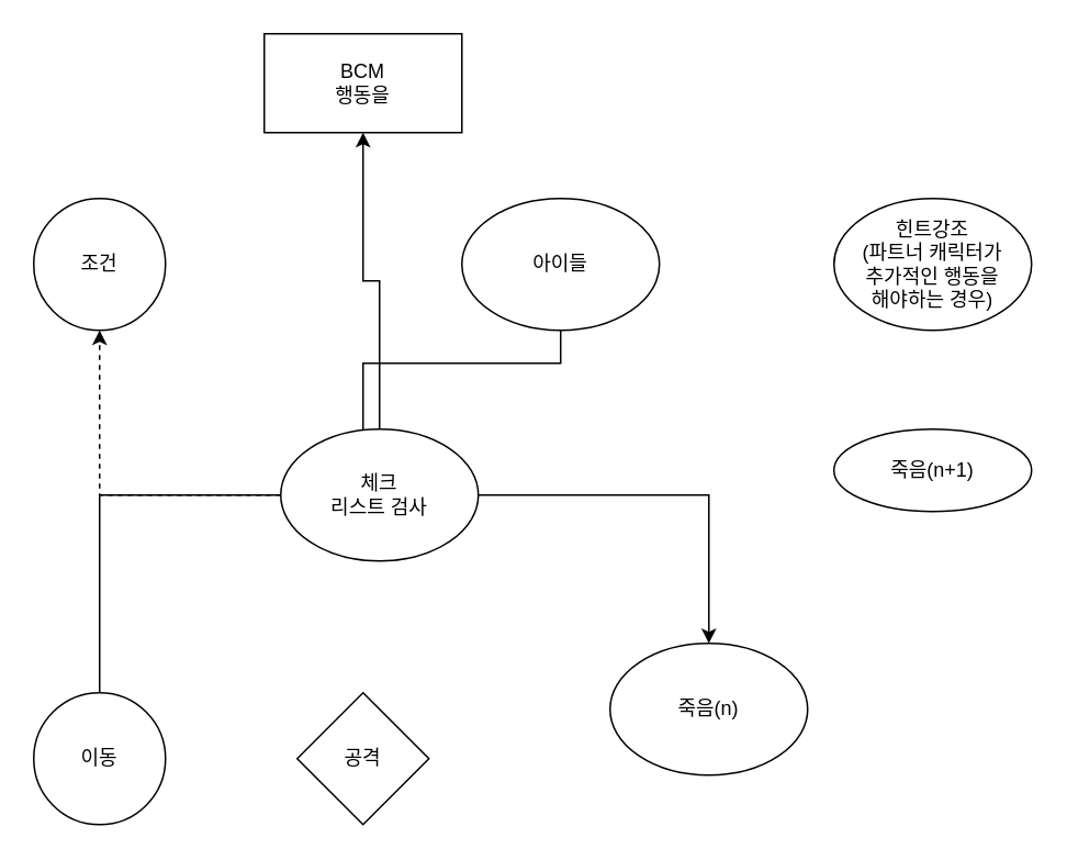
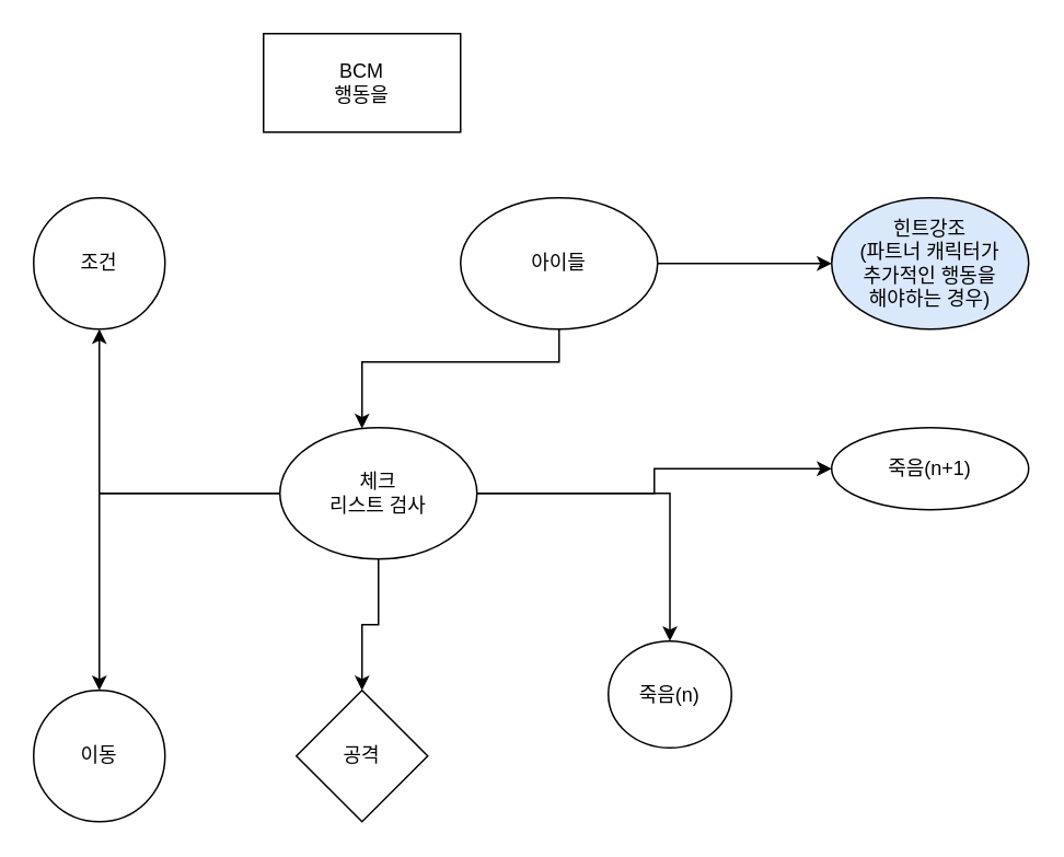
+ <mxCell id="2" style="edgeStyle=orthogonalEdgeStyle;rounded=0;orthogonalLoop=1;jettySize=auto;html=1;" edge="1" parent="1" source="4" target="15"><mxGeometry relative="1" as="geometry" /></mxCell>
- <mxCell id="15" value="힌트강조&lt;div&gt;(파트너 캐릭터가&lt;/div&gt;&lt;div&gt;추가적인 행동을&lt;/div&gt;&lt;div&gt;해야하는 경우)&lt;/div&gt;" style="ellipse;whiteSpace=wrap;html=1;" vertex="1" parent="1"><mxGeometry x="506" y="120" width="120" height="80" as="geometry" /></mxCell>
+ <mxCell id="15" value="힌트강조&lt;div&gt;(파트너 캐릭터가&lt;/div&gt;&lt;div&gt;추가적인 행동을&lt;/div&gt;&lt;div&gt;해야하는 경우)&lt;/div&gt;" style="ellipse;whiteSpace=wrap;html=1;fillColor=#dae8fc;" vertex="1" parent="1"><mxGeometry x="506" y="120" width="120" height="80" as="geometry" /></mxCell>
- <mxCell id="9" style="edgeStyle=orthogonalEdgeStyle;rounded=0;orthogonalLoop=1;jettySize=auto;html=1;" edge="1" parent="1" source="10" target="17"><mxGeometry relative="1" as="geometry" /></mxCell>
+ <mxCell id="9" style="edgeStyle=orthogonalEdgeStyle;rounded=0;orthogonalLoop=1;jettySize=auto;html=1;" edge="1" parent="1" source="10" target="14"><mxGeometry relative="1" as="geometry" /></mxCell>
- <mxCell id="7" style="edgeStyle=orthogonalEdgeStyle;rounded=0;orthogonalLoop=1;jettySize=auto;html=1;dashed=1;" edge="1" parent="1" source="10" target="16"><mxGeometry relative="1" as="geometry" /></mxCell>
+ <mxCell id="7" style="edgeStyle=orthogonalEdgeStyle;rounded=0;orthogonalLoop=1;jettySize=auto;html=1;" edge="1" parent="1" source="10" target="16"><mxGeometry relative="1" as="geometry" /></mxCell>
- <mxCell id="3" style="edgeStyle=orthogonalEdgeStyle;rounded=0;orthogonalLoop=1;jettySize=auto;html=1;endArrow=none;" edge="1" parent="1" source="4" target="10"><mxGeometry relative="1" as="geometry"><Array as="points"><mxPoint x="340" y="220" /><mxPoint x="220" y="220" /></Array></mxGeometry></mxCell>
+ <mxCell id="3" style="edgeStyle=orthogonalEdgeStyle;rounded=0;orthogonalLoop=1;jettySize=auto;html=1;" edge="1" parent="1" source="4" target="10"><mxGeometry relative="1" as="geometry"><Array as="points"><mxPoint x="340" y="220" /><mxPoint x="220" y="220" /></Array></mxGeometry></mxCell>
+ <mxCell id="5" style="edgeStyle=orthogonalEdgeStyle;rounded=0;orthogonalLoop=1;jettySize=auto;html=1;" edge="1" parent="1" source="10" target="12"><mxGeometry relative="1" as="geometry" /></mxCell>
- <mxCell id="8" style="edgeStyle=orthogonalEdgeStyle;rounded=0;orthogonalLoop=1;jettySize=auto;html=1;endArrow=none;" edge="1" parent="1" source="10" target="13"><mxGeometry relative="1" as="geometry" /></mxCell>
+ <mxCell id="8" style="edgeStyle=orthogonalEdgeStyle;rounded=0;orthogonalLoop=1;jettySize=auto;html=1;" edge="1" parent="1" source="10" target="13"><mxGeometry relative="1" as="geometry" /></mxCell>
- <mxCell id="11" value="죽음(n)" style="ellipse;whiteSpace=wrap;html=1;" vertex="1" parent="1"><mxGeometry x="370" y="390" width="120" height="80" as="geometry" /></mxCell>
+ <mxCell id="11" value="죽음(n)" style="ellipse;whiteSpace=wrap;html=1;" vertex="1" parent="1"><mxGeometry x="370" y="390" width="75" height="65" as="geometry" /></mxCell>
